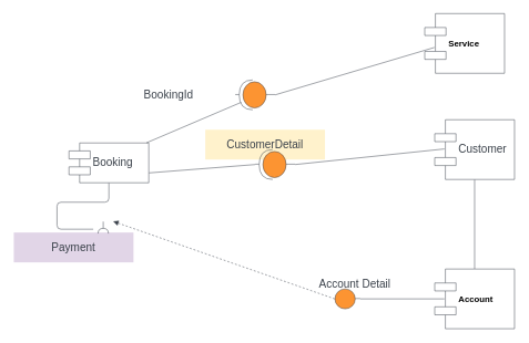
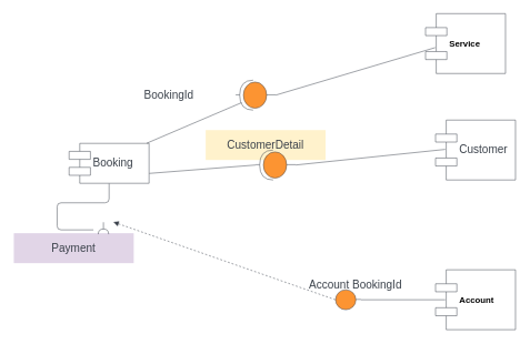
- <mxCell id="22" value="" style="html=1;jettySize=18;whiteSpace=wrap;fontSize=13;strokeColor=#3a414a;strokeOpacity=100;strokeWidth=0.8;rounded=1;arcSize=12;edgeStyle=orthogonalEdgeStyle;startArrow=none;endArrow=none;exitX=0.5;exitY=1.004;exitPerimeter=0;entryX=0.5;entryY=-0.004;entryPerimeter=0;" edge="1" parent="1" source="8" target="9"><mxGeometry width="100" height="100" relative="1" as="geometry"><Array as="points" /></mxGeometry></mxCell>
- <mxCell id="3" value="&#09;Account Detail" style="html=1;overflow=block;blockSpacing=1;whiteSpace=wrap;fontSize=16.7;fontColor=#3a414a;spacing=0;fillColor=#ffffff;strokeWidth=1.5;strokeColor=none;" vertex="1" parent="1"><mxGeometry x="443" y="405" width="180" height="45" as="geometry" /></mxCell>
+ <mxCell id="3" value="&#09;Account BookingId" style="html=1;overflow=block;blockSpacing=1;whiteSpace=wrap;fontSize=16.7;fontColor=#3a414a;spacing=0;fillColor=#ffffff;strokeWidth=1.5;strokeColor=none;" vertex="1" parent="1"><mxGeometry x="443" y="405" width="180" height="45" as="geometry" /></mxCell>
